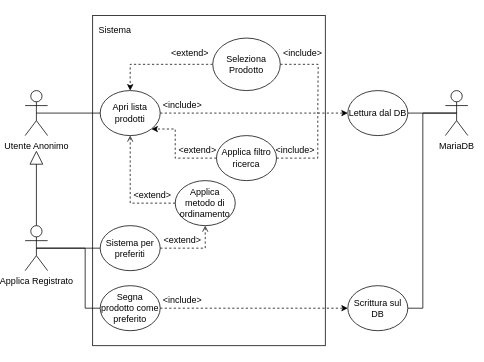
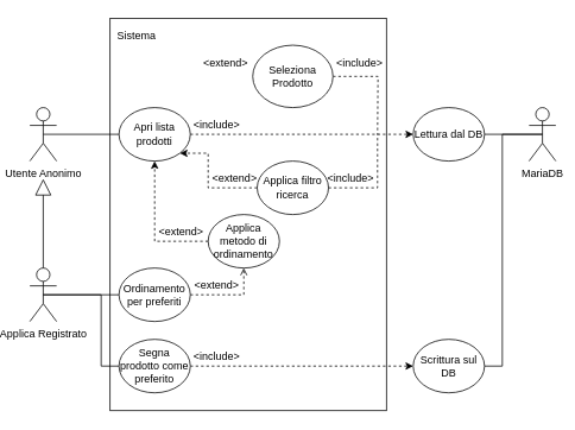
- <mxCell id="15" style="edgeStyle=orthogonalEdgeStyle;rounded=0;orthogonalLoop=1;jettySize=auto;html=1;exitX=0;exitY=0.5;exitDx=0;exitDy=0;endArrow=classic;endFill=1;startArrow=none;startFill=0;dashed=1;entryX=0.5;entryY=0;entryDx=0;entryDy=0;" parent="1" source="17" target="10" edge="1"><mxGeometry relative="1" as="geometry" /></mxCell>
- <mxCell id="18" style="edgeStyle=orthogonalEdgeStyle;rounded=0;orthogonalLoop=1;jettySize=auto;html=1;exitX=0;exitY=0.5;exitDx=0;exitDy=0;entryX=0.5;entryY=1;entryDx=0;entryDy=0;dashed=1;startArrow=none;startFill=0;endArrow=open;endFill=1;" parent="1" source="19" target="10" edge="1"><mxGeometry relative="1" as="geometry" /></mxCell>
+ <mxCell id="18" style="edgeStyle=orthogonalEdgeStyle;rounded=0;orthogonalLoop=1;jettySize=auto;html=1;exitX=0;exitY=0.5;exitDx=0;exitDy=0;entryX=0.5;entryY=1;entryDx=0;entryDy=0;dashed=1;startArrow=none;startFill=0;endArrow=classic;endFill=1;" parent="1" source="19" target="10" edge="1"><mxGeometry relative="1" as="geometry" /></mxCell>
- <mxCell id="34" value="Sistema per preferiti" style="ellipse;whiteSpace=wrap;html=1;" vertex="1" parent="1"><mxGeometry x="120" y="300" width="80" height="60" as="geometry" /></mxCell>
+ <mxCell id="34" value="Ordinamento per preferiti" style="ellipse;whiteSpace=wrap;html=1;" vertex="1" parent="1"><mxGeometry x="120" y="300" width="80" height="60" as="geometry" /></mxCell>
